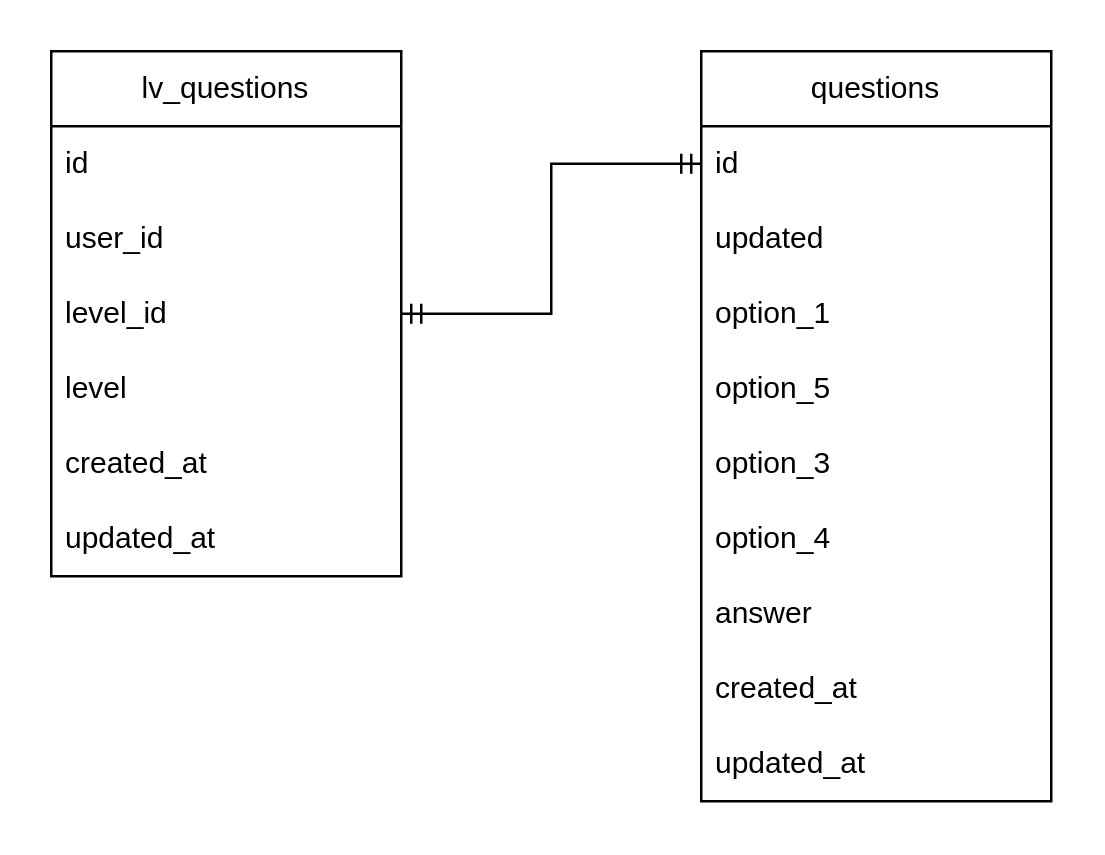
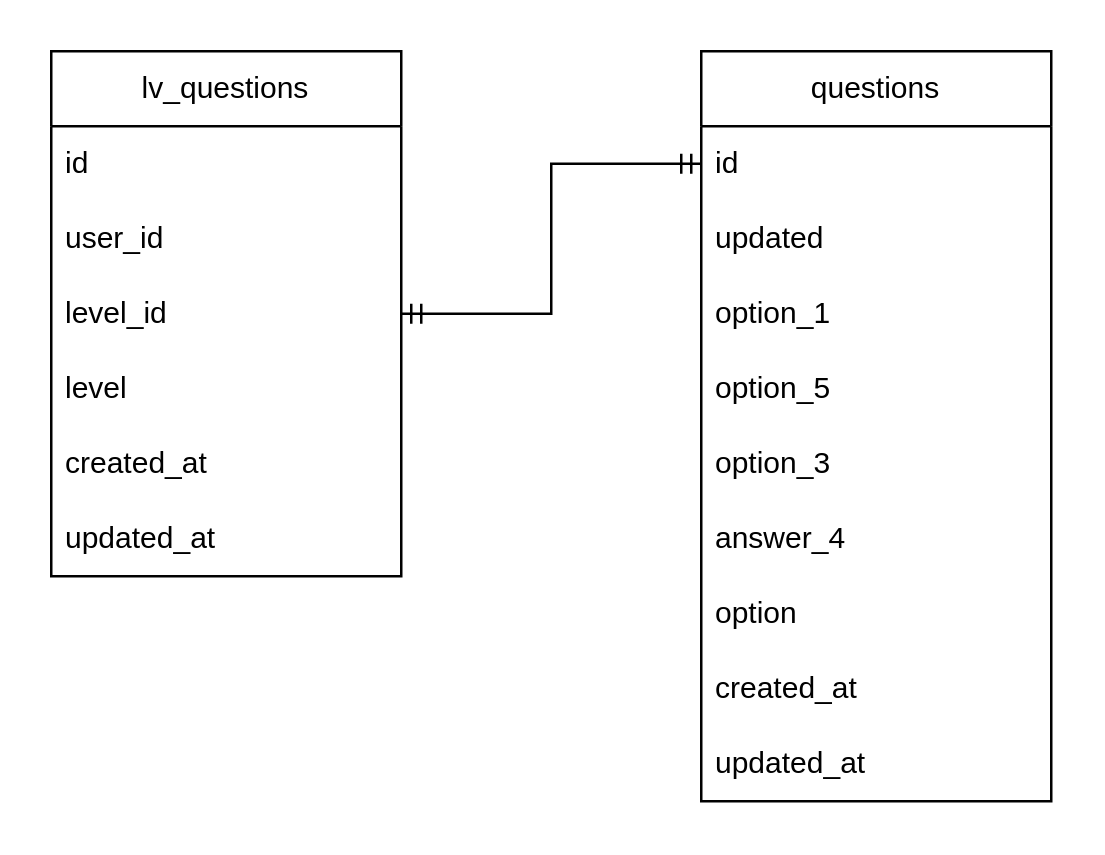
- <mxCell id="8" value="option_4" style="text;strokeColor=none;fillColor=none;align=left;verticalAlign=middle;spacingLeft=4;spacingRight=4;overflow=hidden;points=[[0,0.5],[1,0.5]];portConstraint=eastwest;rotatable=0;whiteSpace=wrap;html=1;" vertex="1" parent="2"><mxGeometry y="180" width="140" height="30" as="geometry" /></mxCell>
+ <mxCell id="8" value="answer_4" style="text;strokeColor=none;fillColor=none;align=left;verticalAlign=middle;spacingLeft=4;spacingRight=4;overflow=hidden;points=[[0,0.5],[1,0.5]];portConstraint=eastwest;rotatable=0;whiteSpace=wrap;html=1;" vertex="1" parent="2"><mxGeometry y="180" width="140" height="30" as="geometry" /></mxCell>
- <mxCell id="9" value="answer" style="text;strokeColor=none;fillColor=none;align=left;verticalAlign=middle;spacingLeft=4;spacingRight=4;overflow=hidden;points=[[0,0.5],[1,0.5]];portConstraint=eastwest;rotatable=0;whiteSpace=wrap;html=1;" vertex="1" parent="2"><mxGeometry y="210" width="140" height="30" as="geometry" /></mxCell>
+ <mxCell id="9" value="option" style="text;strokeColor=none;fillColor=none;align=left;verticalAlign=middle;spacingLeft=4;spacingRight=4;overflow=hidden;points=[[0,0.5],[1,0.5]];portConstraint=eastwest;rotatable=0;whiteSpace=wrap;html=1;" vertex="1" parent="2"><mxGeometry y="210" width="140" height="30" as="geometry" /></mxCell>
